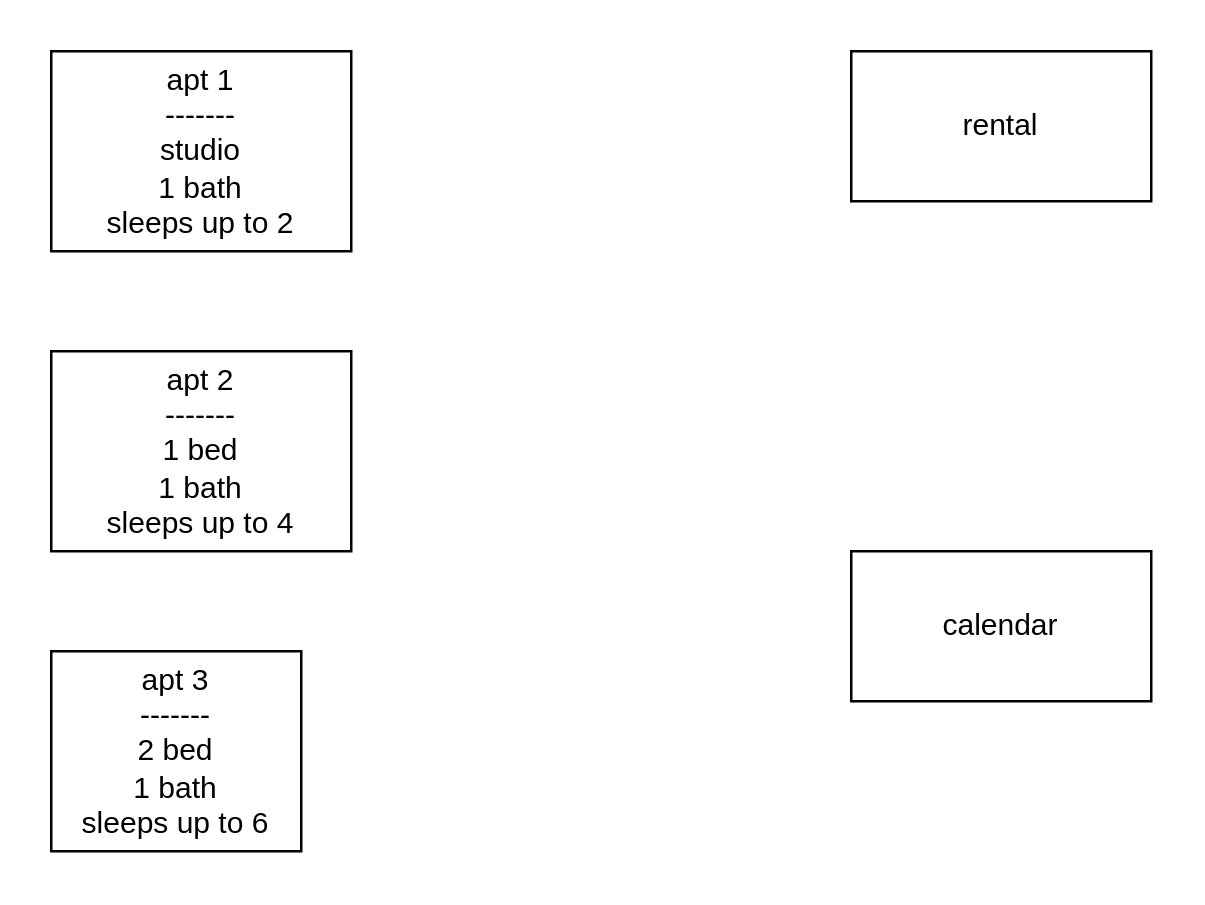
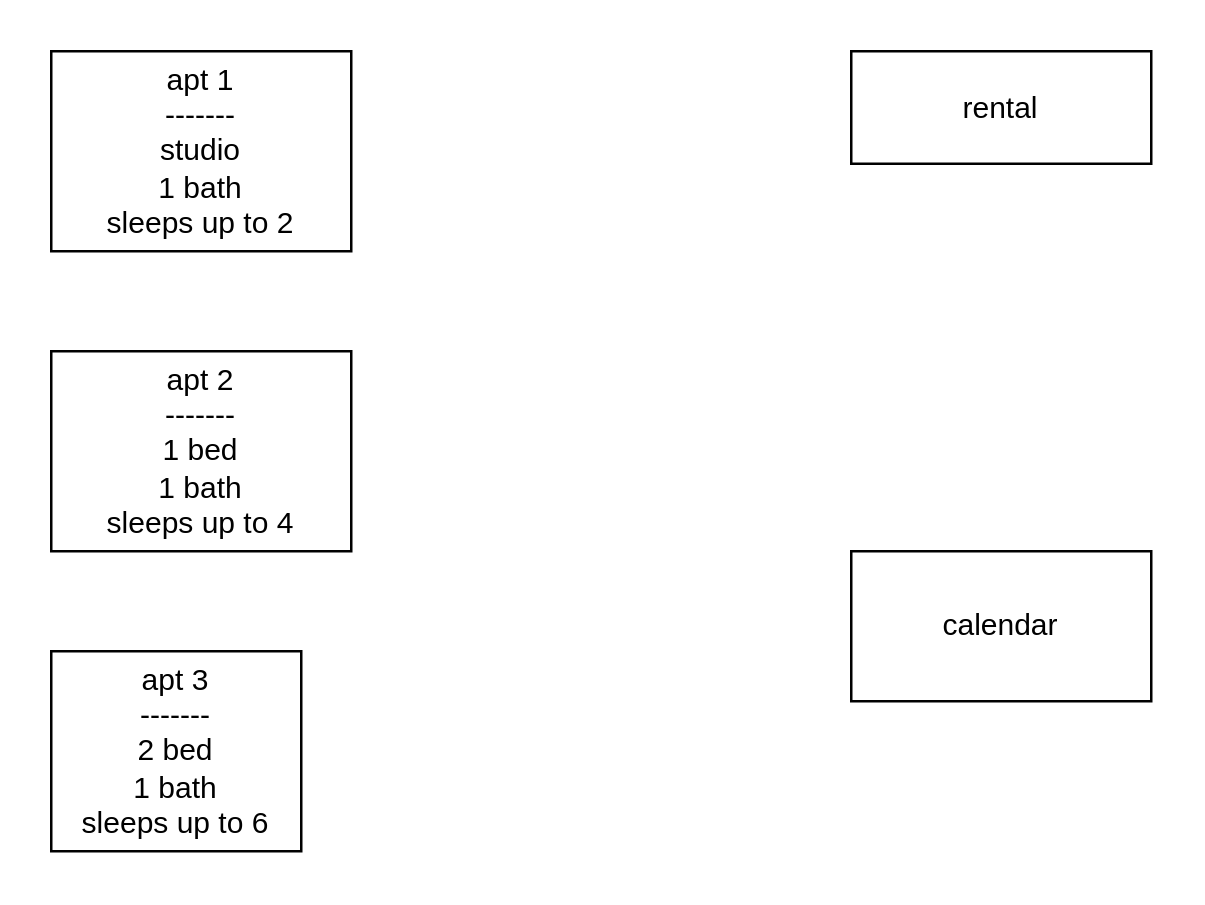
- <mxCell id="3" value="rental" style="rounded=0;whiteSpace=wrap;html=1;" vertex="1" parent="1"><mxGeometry x="340" y="20" width="120" height="60" as="geometry" /></mxCell>
+ <mxCell id="3" value="rental" style="rounded=0;whiteSpace=wrap;html=1;" vertex="1" parent="1"><mxGeometry x="340" y="20" width="120" height="45" as="geometry" /></mxCell>
